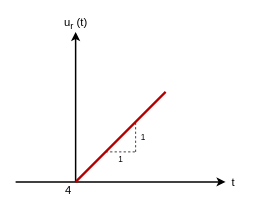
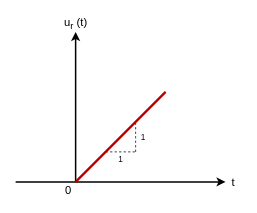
- <mxCell id="5" value="&lt;font style=&quot;font-size: 15px&quot;&gt;4&lt;/font&gt;" style="text;html=1;align=center;verticalAlign=middle;resizable=0;points=[];autosize=1;" vertex="1" parent="1"><mxGeometry x="80" y="242" width="20" height="20" as="geometry" /></mxCell>
+ <mxCell id="5" value="&lt;font style=&quot;font-size: 15px&quot;&gt;0&lt;/font&gt;" style="text;html=1;align=center;verticalAlign=middle;resizable=0;points=[];autosize=1;" vertex="1" parent="1"><mxGeometry x="80" y="242" width="20" height="20" as="geometry" /></mxCell>
